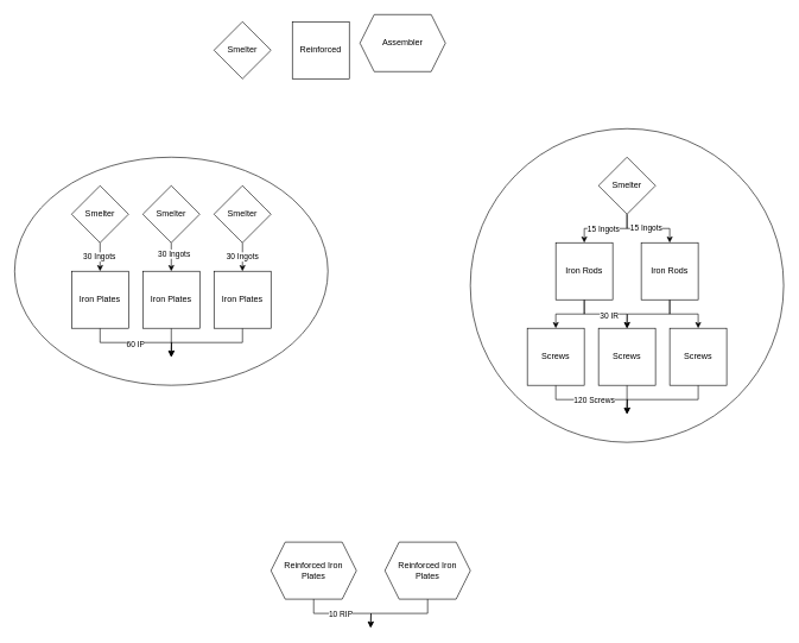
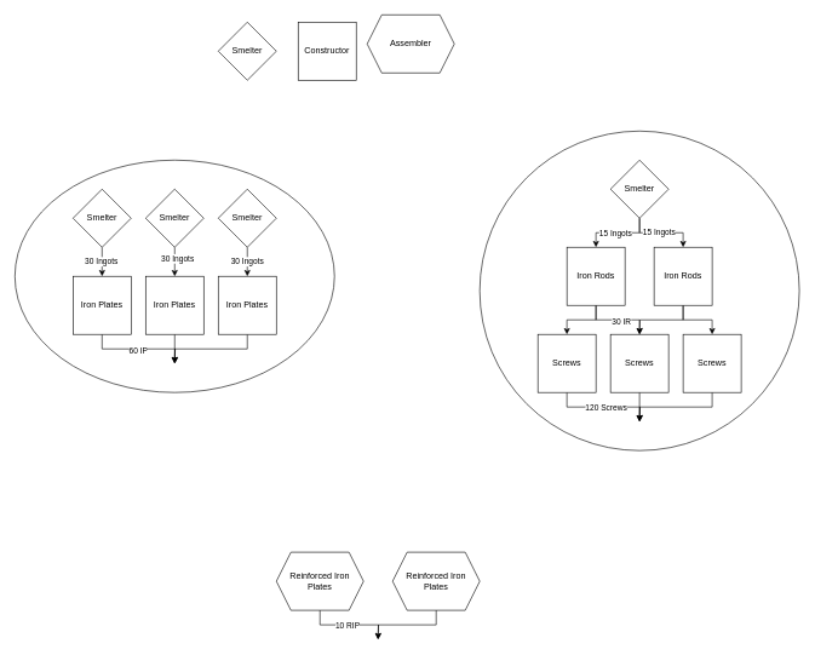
- <mxCell id="3" value="&lt;div&gt;Reinforced&lt;/div&gt;" style="whiteSpace=wrap;html=1;aspect=fixed;" vertex="1" parent="1"><mxGeometry x="410" y="30" width="80" height="80" as="geometry" /></mxCell>
+ <mxCell id="3" value="&lt;div&gt;Constructor&lt;/div&gt;" style="whiteSpace=wrap;html=1;aspect=fixed;" vertex="1" parent="1"><mxGeometry x="410" y="30" width="80" height="80" as="geometry" /></mxCell>
